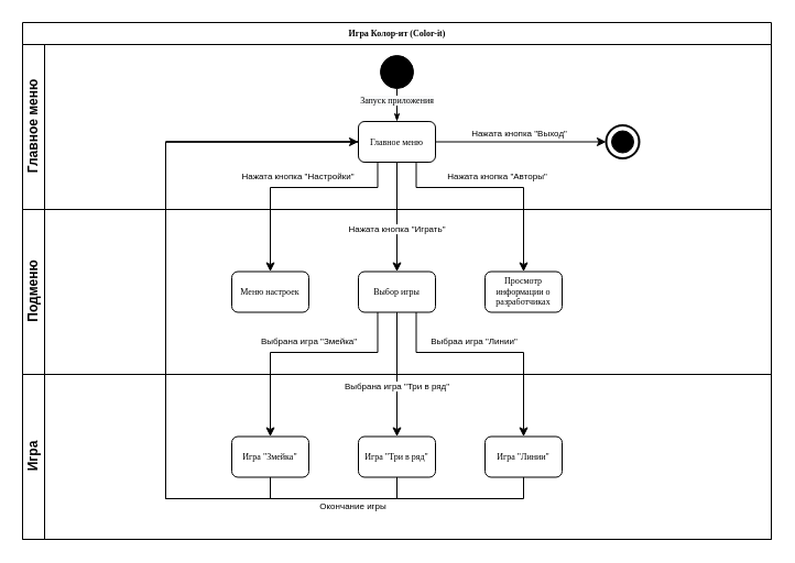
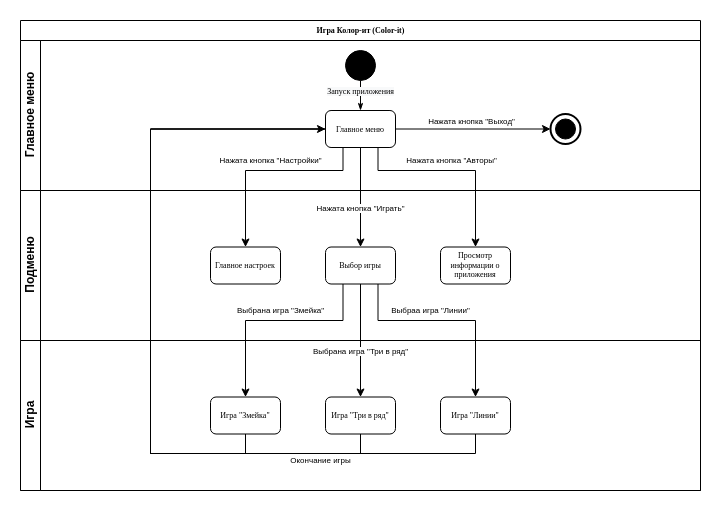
- <mxCell id="11" value="Меню настроек" style="rounded=1;whiteSpace=wrap;html=1;shadow=0;labelBackgroundColor=none;strokeWidth=1;fontFamily=Verdana;fontSize=8;align=center;" parent="10" vertex="1"><mxGeometry x="190" y="56.5" width="70" height="37" as="geometry" /></mxCell>
+ <mxCell id="11" value="Главное настроек" style="rounded=1;whiteSpace=wrap;html=1;shadow=0;labelBackgroundColor=none;strokeWidth=1;fontFamily=Verdana;fontSize=8;align=center;" parent="10" vertex="1"><mxGeometry x="190" y="56.5" width="70" height="37" as="geometry" /></mxCell>
- <mxCell id="12" value="Просмотр информации о разработчиках" style="rounded=1;whiteSpace=wrap;html=1;shadow=0;labelBackgroundColor=none;strokeWidth=1;fontFamily=Verdana;fontSize=8;align=center;" parent="10" vertex="1"><mxGeometry x="420" y="56.5" width="70" height="37" as="geometry" /></mxCell>
+ <mxCell id="12" value="Просмотр информации о приложения" style="rounded=1;whiteSpace=wrap;html=1;shadow=0;labelBackgroundColor=none;strokeWidth=1;fontFamily=Verdana;fontSize=8;align=center;" parent="10" vertex="1"><mxGeometry x="420" y="56.5" width="70" height="37" as="geometry" /></mxCell>
